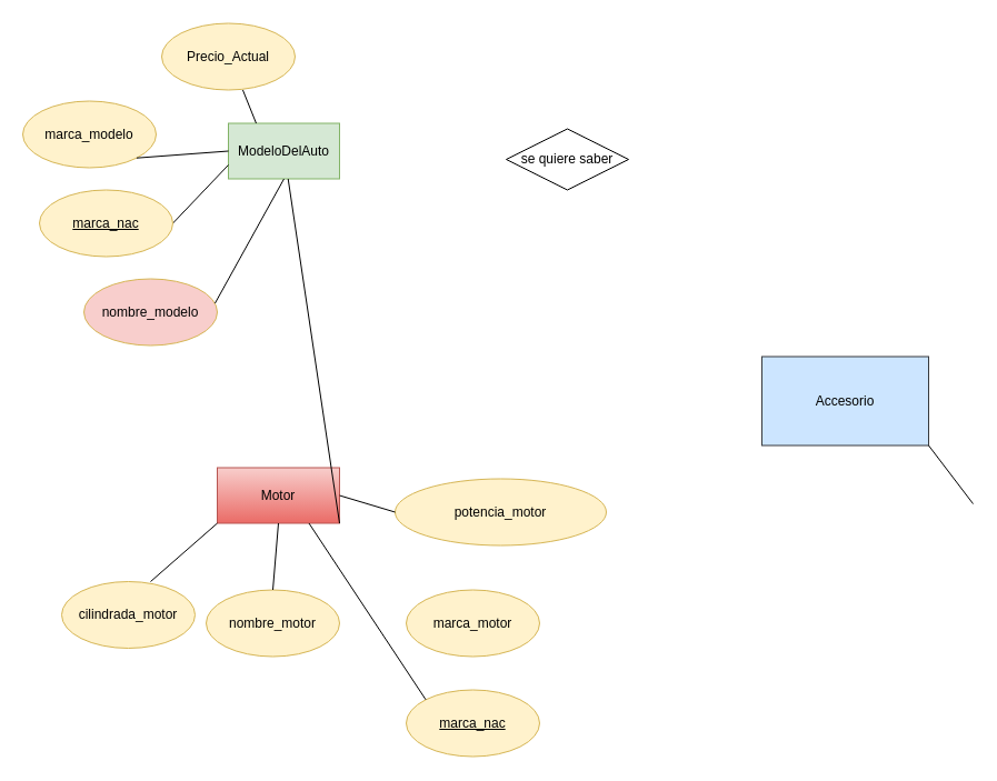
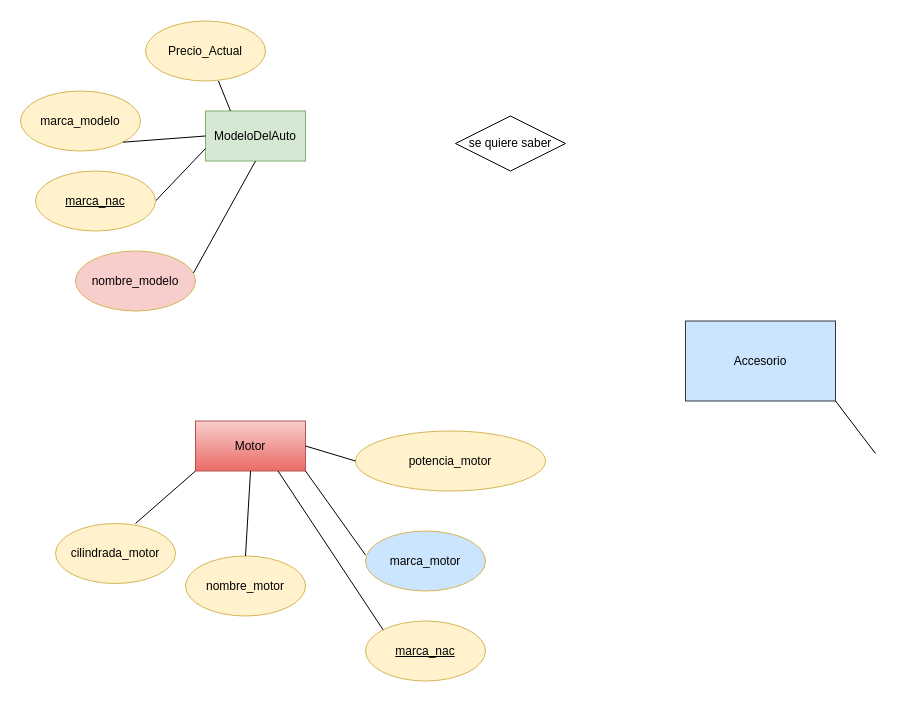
- <mxCell id="16" value="" style="endArrow=none;html=1;rounded=0;exitX=1;exitY=1;exitDx=0;exitDy=0;" edge="1" parent="1" source="10" target="2"><mxGeometry relative="1" as="geometry"><mxPoint x="-25" y="500.5" as="sourcePoint" /><mxPoint x="135" y="500.5" as="targetPoint" /></mxGeometry></mxCell>
+ <mxCell id="16" value="" style="endArrow=none;html=1;rounded=0;entryX=0;entryY=0.4;entryDx=0;entryDy=0;entryPerimeter=0;exitX=1;exitY=1;exitDx=0;exitDy=0;" edge="1" parent="1" source="10" target="15"><mxGeometry relative="1" as="geometry"><mxPoint x="-25" y="500.5" as="sourcePoint" /><mxPoint x="135" y="500.5" as="targetPoint" /></mxGeometry></mxCell>
- <mxCell id="19" value="nombre_motor" style="ellipse;whiteSpace=wrap;html=1;align=center;fillColor=#fff2cc;strokeColor=#d6b656;" vertex="1" parent="1"><mxGeometry x="185" y="530.5" width="120" height="60" as="geometry" /></mxCell>
+ <mxCell id="19" value="nombre_motor" style="ellipse;whiteSpace=wrap;html=1;align=center;fillColor=#fff2cc;strokeColor=#d6b656;" vertex="1" parent="1"><mxGeometry x="185" y="555.5" width="120" height="60" as="geometry" /></mxCell>
- <mxCell id="15" value="marca_motor" style="ellipse;whiteSpace=wrap;html=1;align=center;fillColor=#fff2cc;strokeColor=#d6b656;" vertex="1" parent="1"><mxGeometry x="365" y="530.5" width="120" height="60" as="geometry" /></mxCell>
+ <mxCell id="15" value="marca_motor" style="ellipse;whiteSpace=wrap;html=1;align=center;fillColor=#cce5ff;strokeColor=#d6b656;" vertex="1" parent="1"><mxGeometry x="365" y="530.5" width="120" height="60" as="geometry" /></mxCell>
